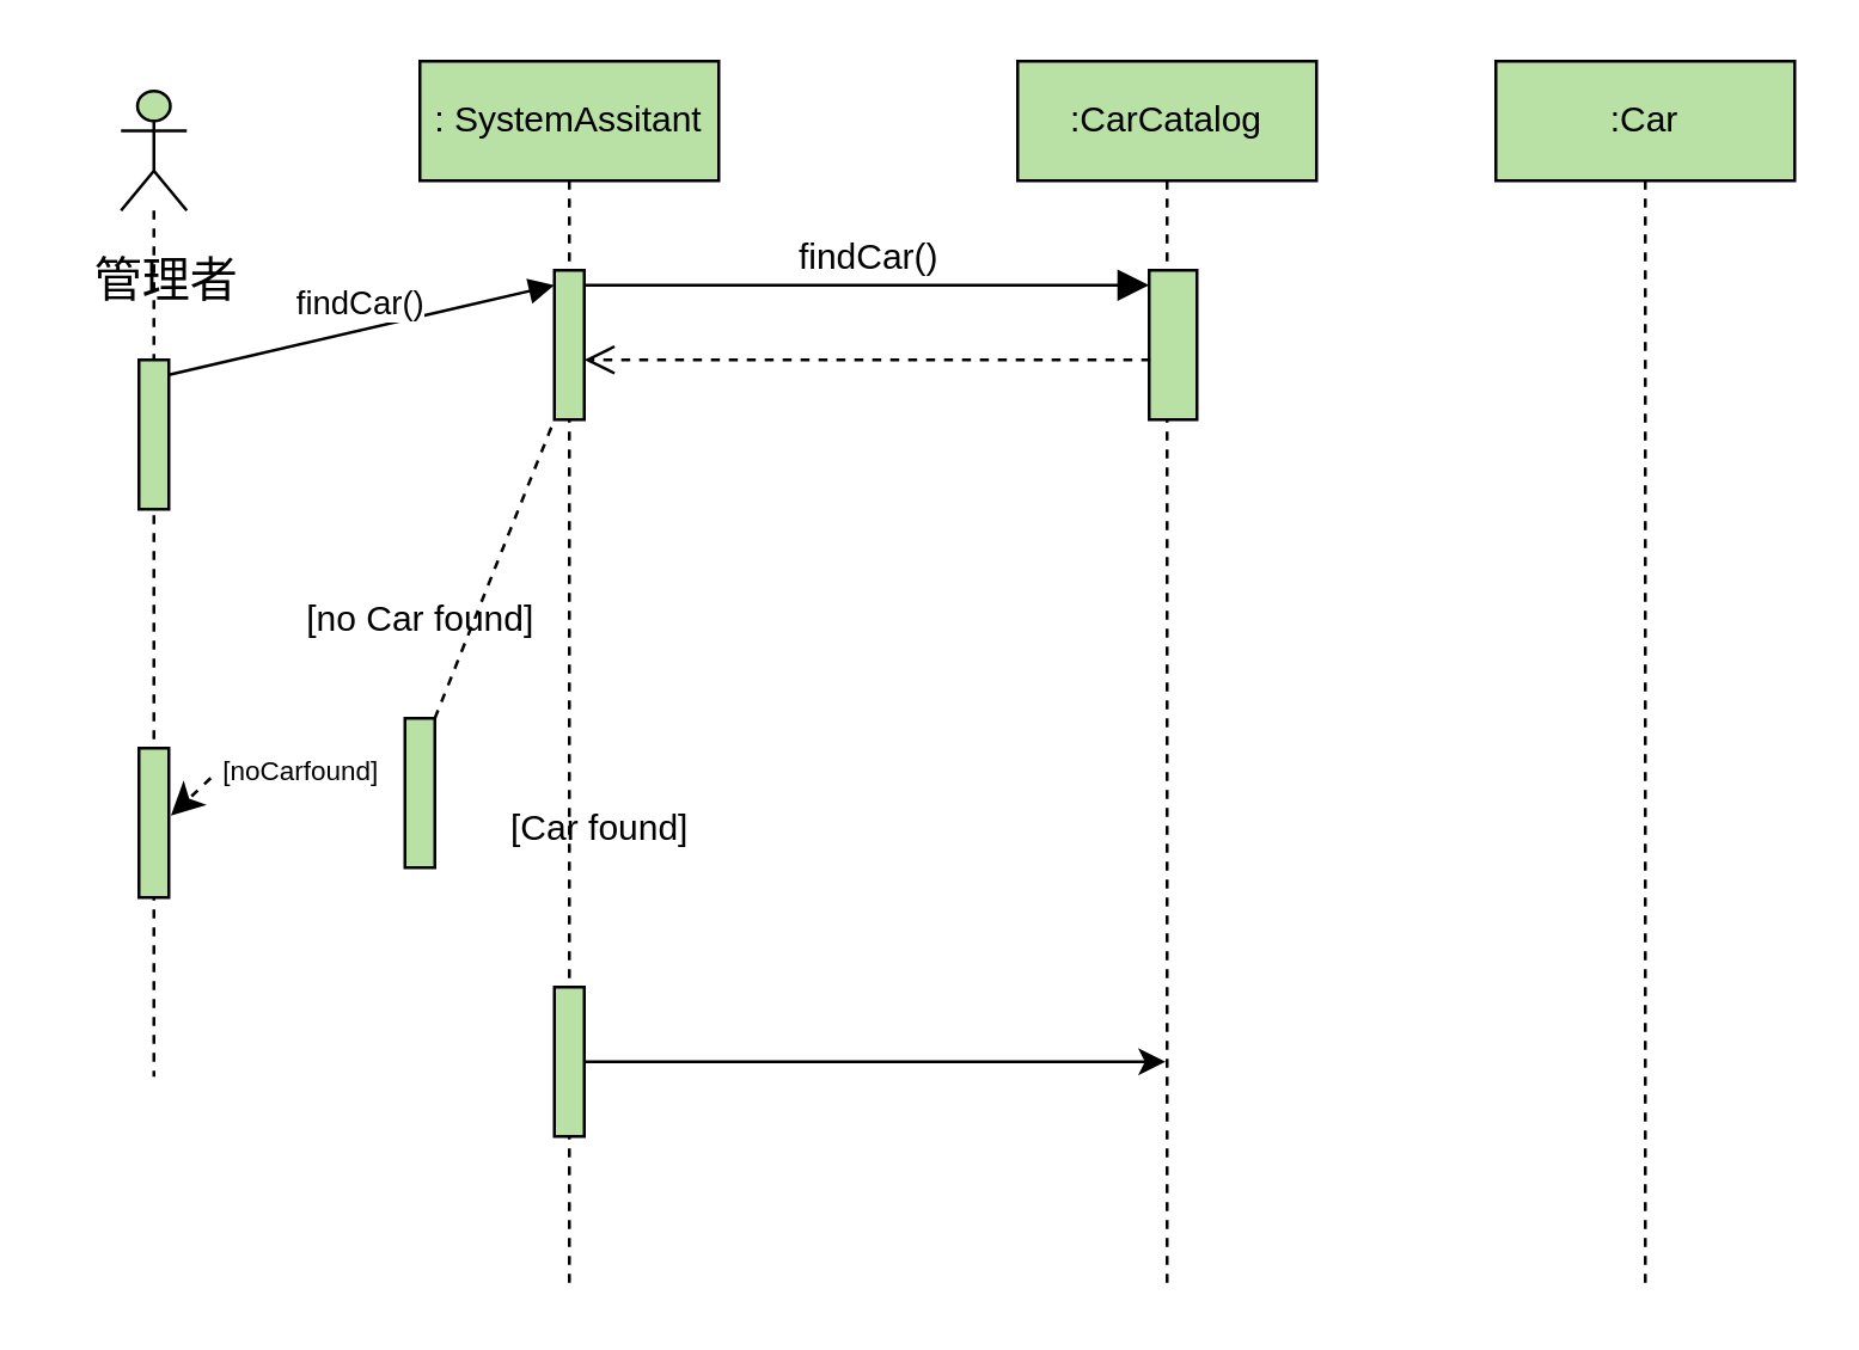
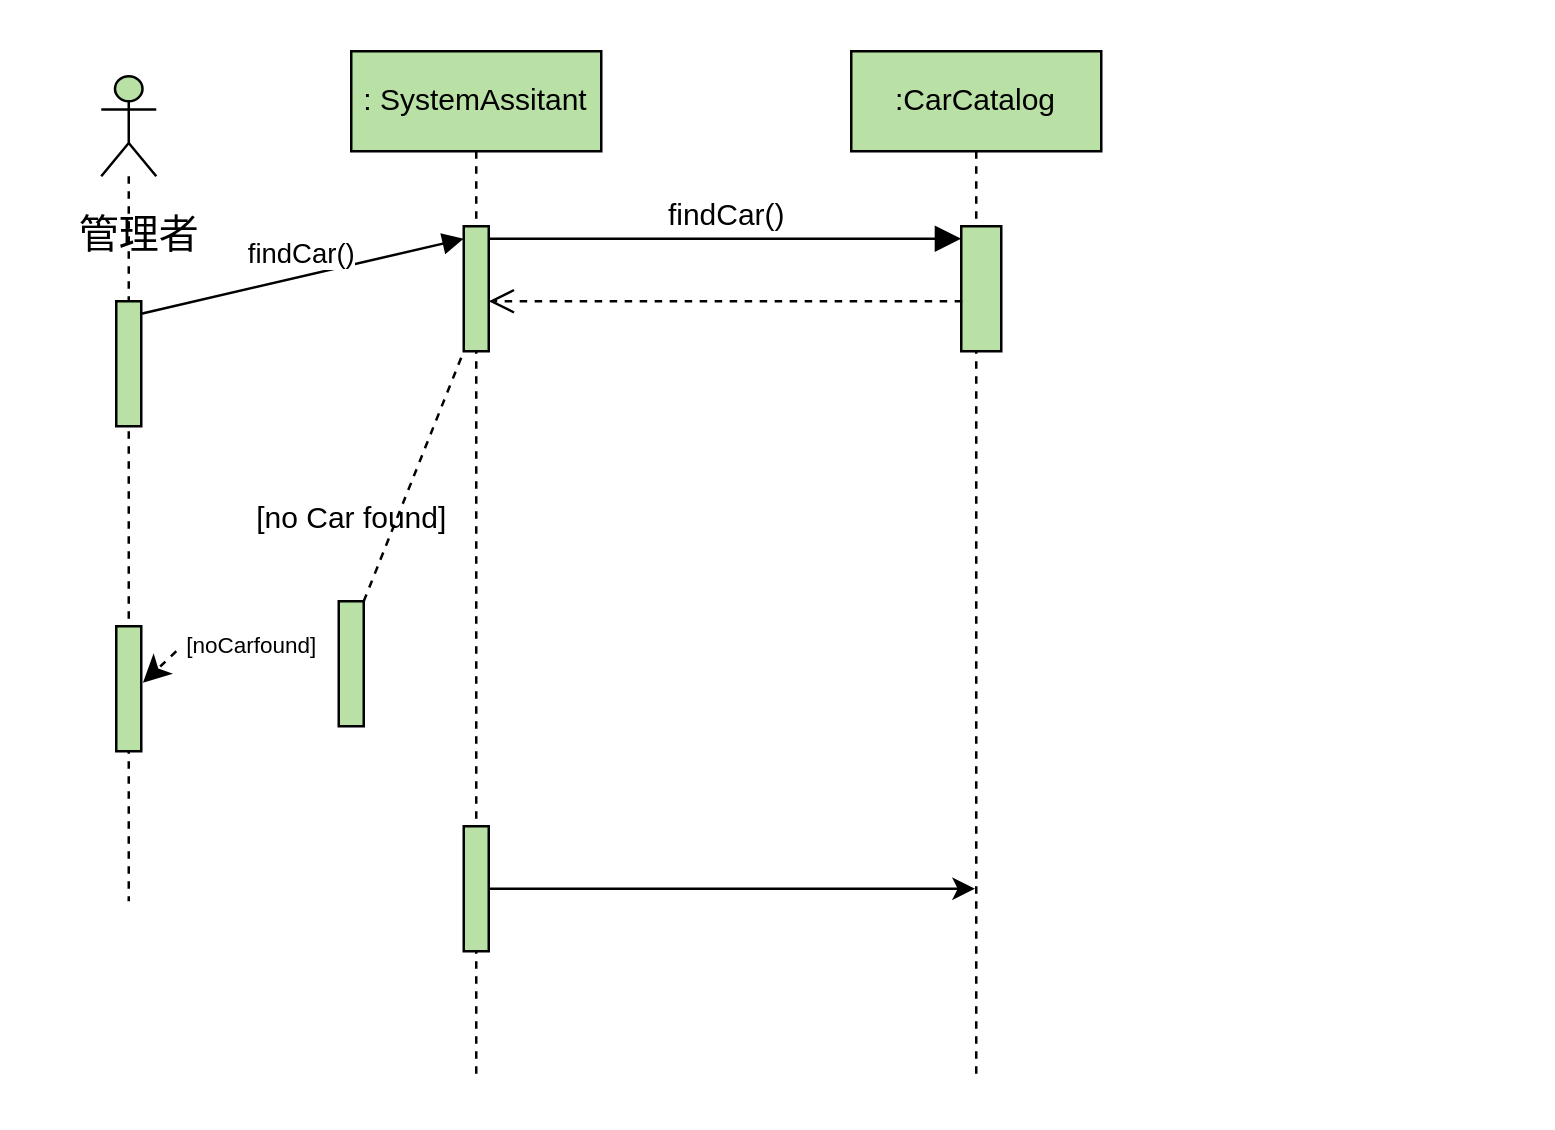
- <mxCell id="18" value=":Car" style="shape=umlLifeline;perimeter=lifelinePerimeter;whiteSpace=wrap;html=1;container=1;dropTarget=0;collapsible=0;recursiveResize=0;outlineConnect=0;portConstraint=eastwest;newEdgeStyle={&quot;curved&quot;:0,&quot;rounded&quot;:0};fillColor=#B9E0A5;" vertex="1" parent="1"><mxGeometry x="500" y="20" width="100" height="410" as="geometry" /></mxCell>
- <mxCell id="17" value="&lt;font style=&quot;font-size: 12px;&quot;&gt;[Car found]&lt;/font&gt;" style="text;html=1;align=center;verticalAlign=middle;resizable=0;points=[];autosize=1;strokeColor=none;fillColor=none;fontSize=16;" vertex="1" parent="1"><mxGeometry x="160" y="260" width="80" height="30" as="geometry" /></mxCell>
